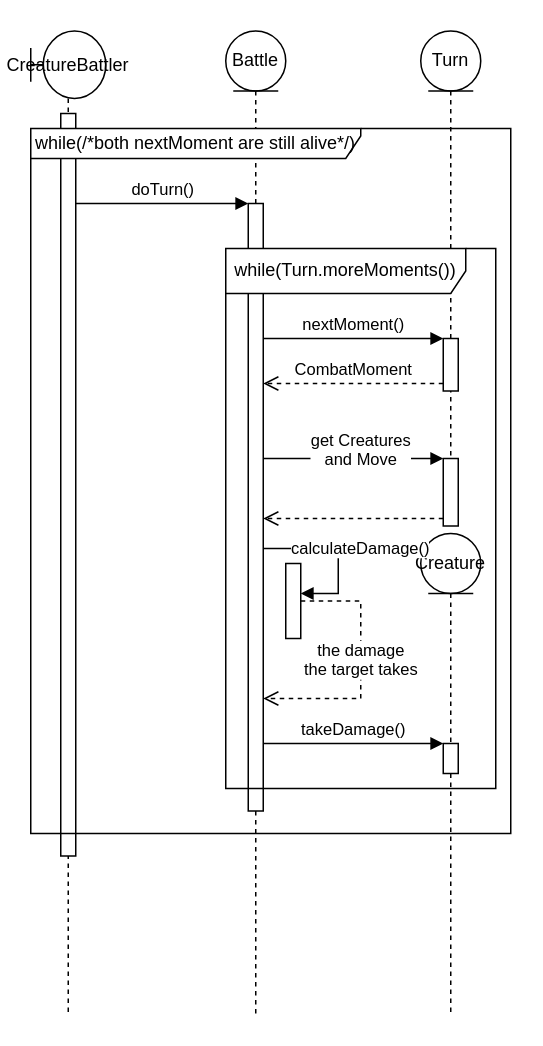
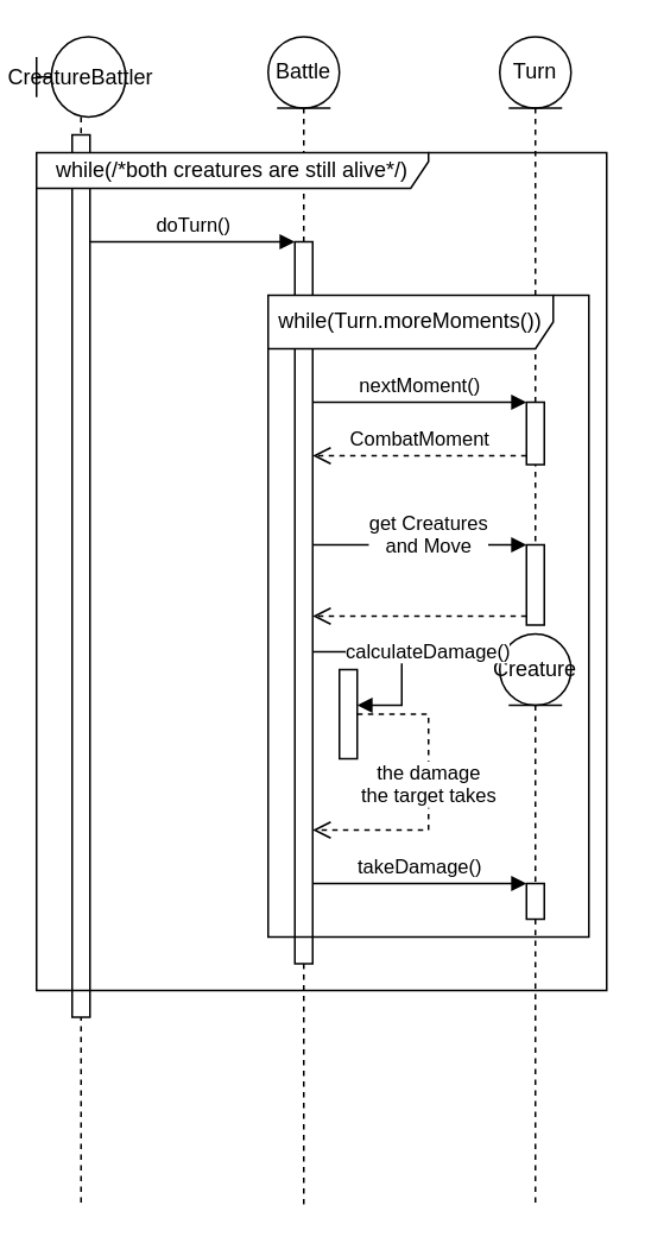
- <mxCell id="21" value="while(/*both nextMoment are still alive*/)" style="shape=umlFrame;whiteSpace=wrap;html=1;pointerEvents=0;width=220;height=20;" vertex="1" parent="1"><mxGeometry x="20" y="85" width="320" height="470" as="geometry" /></mxCell>
+ <mxCell id="21" value="while(/*both creatures are still alive*/)" style="shape=umlFrame;whiteSpace=wrap;html=1;pointerEvents=0;width=220;height=20;" vertex="1" parent="1"><mxGeometry x="20" y="85" width="320" height="470" as="geometry" /></mxCell>
